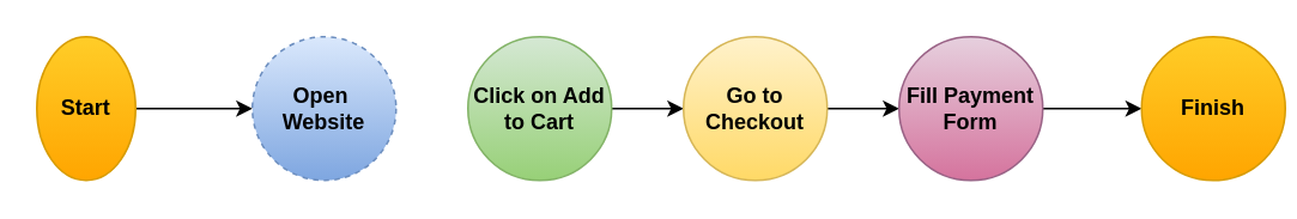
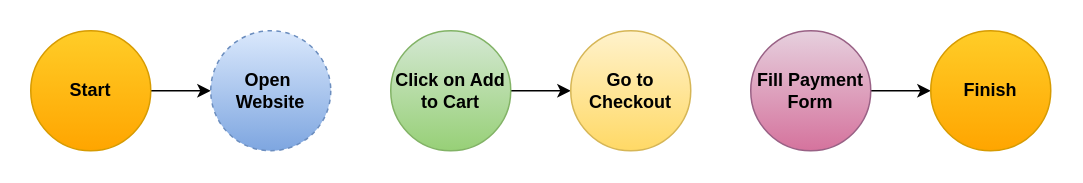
- <mxCell id="10" value="Start" style="ellipse;whiteSpace=wrap;html=1;aspect=fixed;fillColor=#ffcd28;gradientColor=#ffa500;strokeColor=#d79b00;fontStyle=1" vertex="1" parent="1"><mxGeometry x="20" y="20" width="55" height="80" as="geometry" /></mxCell>
+ <mxCell id="10" value="Start" style="ellipse;whiteSpace=wrap;html=1;aspect=fixed;fillColor=#ffcd28;gradientColor=#ffa500;strokeColor=#d79b00;fontStyle=1" vertex="1" parent="1"><mxGeometry x="20" y="20" width="80" height="80" as="geometry" /></mxCell>
- <mxCell id="5" value="" style="edgeStyle=orthogonalEdgeStyle;rounded=0;orthogonalLoop=1;jettySize=auto;html=1;fontStyle=1" edge="1" parent="1" source="6" target="8"><mxGeometry relative="1" as="geometry" /></mxCell>
- <mxCell id="11" value="Finish" style="ellipse;whiteSpace=wrap;html=1;aspect=fixed;fillColor=#ffcd28;gradientColor=#ffa500;strokeColor=#d79b00;fontStyle=1" vertex="1" parent="1"><mxGeometry x="635" y="20" width="80" height="80" as="geometry" /></mxCell>
+ <mxCell id="11" value="Finish" style="ellipse;whiteSpace=wrap;html=1;aspect=fixed;fillColor=#ffcd28;gradientColor=#ffa500;strokeColor=#d79b00;fontStyle=1" vertex="1" parent="1"><mxGeometry x="620" y="20" width="80" height="80" as="geometry" /></mxCell>
